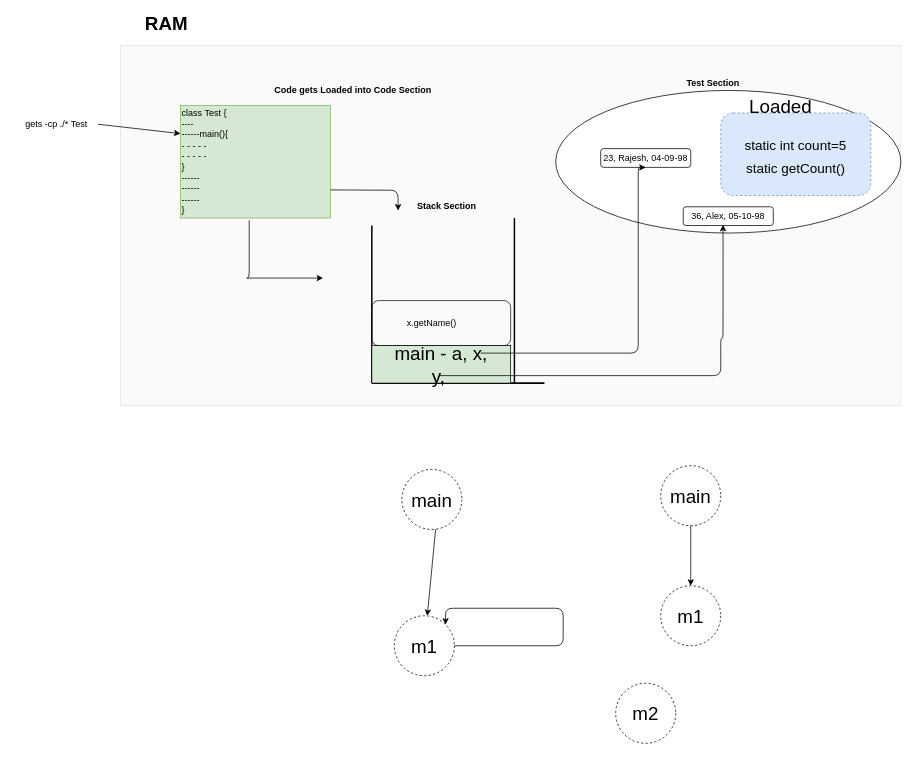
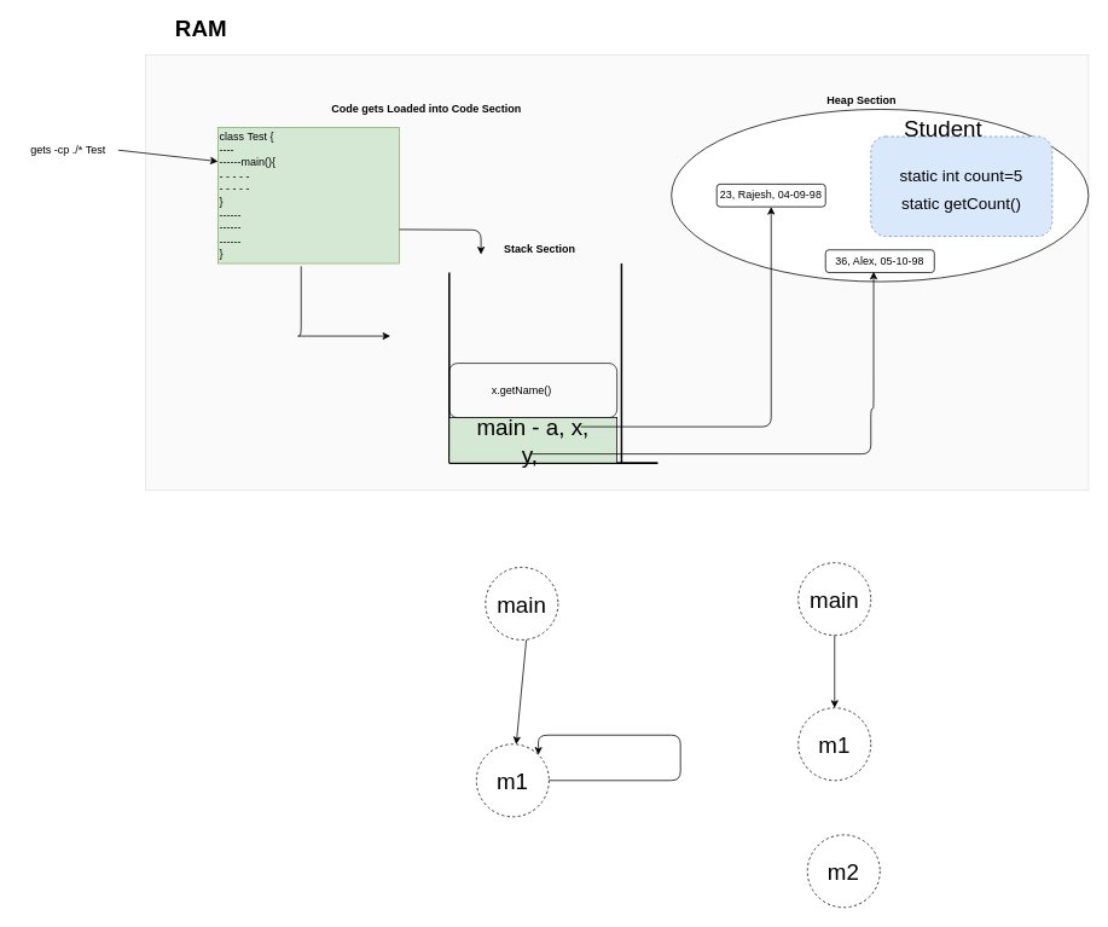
- <mxCell id="14" value="Test Section" style="text;html=1;strokeColor=none;fillColor=none;align=center;verticalAlign=middle;whiteSpace=wrap;rounded=0;fontStyle=1" parent="1" vertex="1"><mxGeometry x="835" y="100" width="230" height="20" as="geometry" /></mxCell>
+ <mxCell id="14" value="Heap Section" style="text;html=1;strokeColor=none;fillColor=none;align=center;verticalAlign=middle;whiteSpace=wrap;rounded=0;fontStyle=1" parent="1" vertex="1"><mxGeometry x="835" y="100" width="230" height="20" as="geometry" /></mxCell>
- <mxCell id="19" value="Loaded" style="text;html=1;strokeColor=none;fillColor=none;align=center;verticalAlign=middle;whiteSpace=wrap;rounded=0;dashed=1;fontSize=25;" parent="1" vertex="1"><mxGeometry x="1000" y="130" width="80" height="20" as="geometry" /></mxCell>
+ <mxCell id="19" value="Student" style="text;html=1;strokeColor=none;fillColor=none;align=center;verticalAlign=middle;whiteSpace=wrap;rounded=0;dashed=1;fontSize=25;" parent="1" vertex="1"><mxGeometry x="1000" y="130" width="80" height="20" as="geometry" /></mxCell>
- <mxCell id="28" value="23, Rajesh, 04-09-98" style="rounded=1;whiteSpace=wrap;html=1;" vertex="1" parent="1"><mxGeometry x="800" y="197.5" width="120" height="25" as="geometry" /></mxCell>
+ <mxCell id="28" value="23, Rajesh, 04-09-98" style="rounded=1;whiteSpace=wrap;html=1;" vertex="1" parent="1"><mxGeometry x="790" y="202.5" width="120" height="25" as="geometry" /></mxCell>
- <mxCell id="26" value="m2" style="ellipse;whiteSpace=wrap;html=1;aspect=fixed;dashed=1;strokeColor=#000000;fillColor=#FFFFFF;fontSize=25;" parent="1" vertex="1"><mxGeometry x="820" y="910" width="80" height="80" as="geometry" /></mxCell>
+ <mxCell id="26" value="m2" style="ellipse;whiteSpace=wrap;html=1;aspect=fixed;dashed=1;strokeColor=#000000;fillColor=#FFFFFF;fontSize=25;" parent="1" vertex="1"><mxGeometry x="890" y="920" width="80" height="80" as="geometry" /></mxCell>
